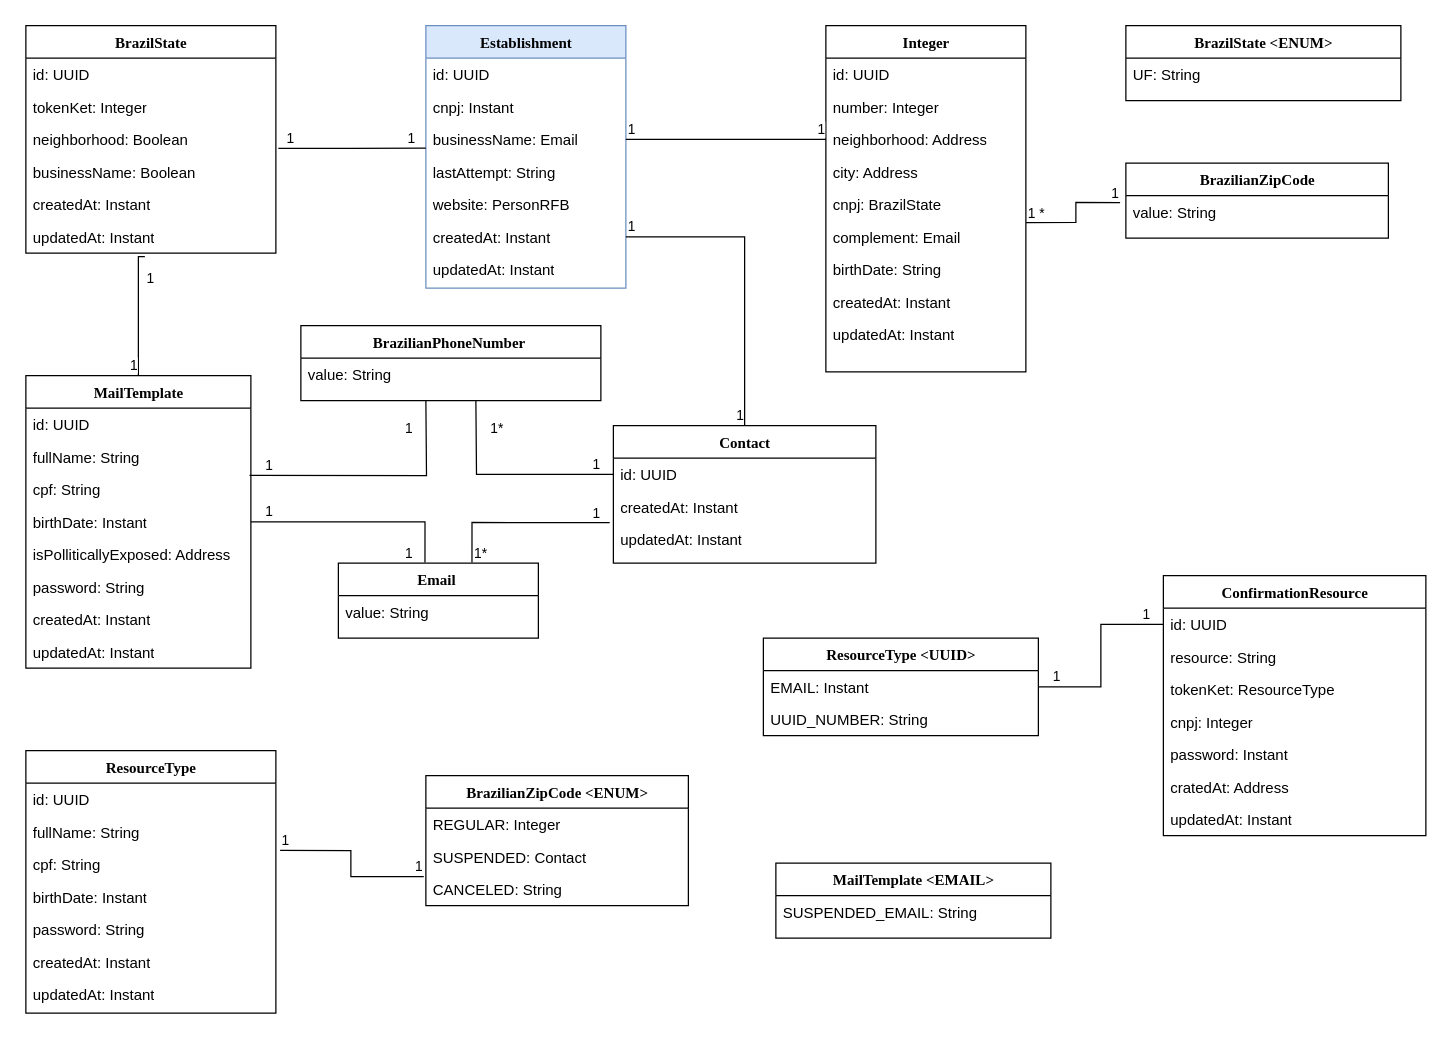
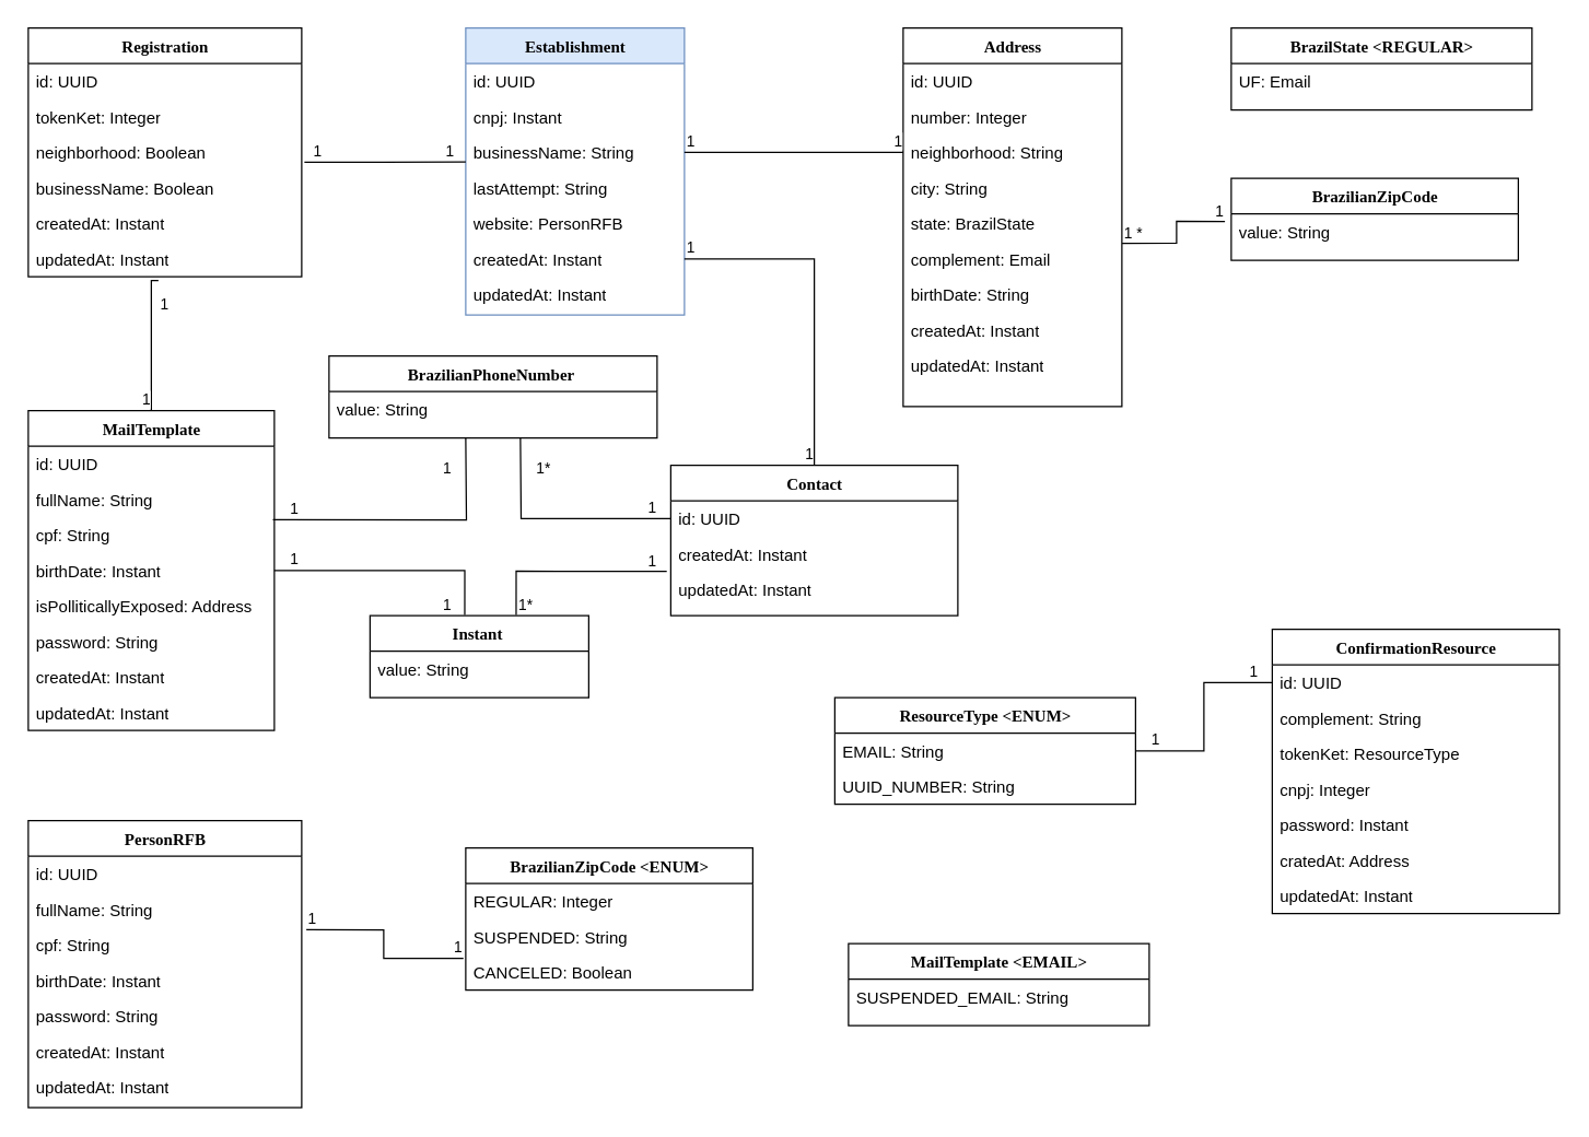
- <mxCell id="30" value="BrazilState" style="swimlane;html=1;fontStyle=1;align=center;verticalAlign=top;childLayout=stackLayout;horizontal=1;startSize=26;horizontalStack=0;resizeParent=1;resizeLast=0;collapsible=1;marginBottom=0;swimlaneFillColor=#ffffff;rounded=0;shadow=0;comic=0;labelBackgroundColor=none;strokeWidth=1;fillColor=none;fontFamily=Verdana;fontSize=12" vertex="1" parent="1"><mxGeometry x="20" y="20" width="200" height="182" as="geometry"><mxRectangle x="40" y="40" width="120" height="30" as="alternateBounds" /></mxGeometry></mxCell>
+ <mxCell id="30" value="Registration" style="swimlane;html=1;fontStyle=1;align=center;verticalAlign=top;childLayout=stackLayout;horizontal=1;startSize=26;horizontalStack=0;resizeParent=1;resizeLast=0;collapsible=1;marginBottom=0;swimlaneFillColor=#ffffff;rounded=0;shadow=0;comic=0;labelBackgroundColor=none;strokeWidth=1;fillColor=none;fontFamily=Verdana;fontSize=12" vertex="1" parent="1"><mxGeometry x="20" y="20" width="200" height="182" as="geometry"><mxRectangle x="40" y="40" width="120" height="30" as="alternateBounds" /></mxGeometry></mxCell>
- <mxCell id="11" value="Integer" style="swimlane;html=1;fontStyle=1;align=center;verticalAlign=top;childLayout=stackLayout;horizontal=1;startSize=26;horizontalStack=0;resizeParent=1;resizeLast=0;collapsible=1;marginBottom=0;swimlaneFillColor=#ffffff;rounded=0;shadow=0;comic=0;labelBackgroundColor=none;strokeWidth=1;fillColor=none;fontFamily=Verdana;fontSize=12" parent="1" vertex="1"><mxGeometry x="660" y="20" width="160" height="277" as="geometry" /></mxCell>
+ <mxCell id="11" value="Address" style="swimlane;html=1;fontStyle=1;align=center;verticalAlign=top;childLayout=stackLayout;horizontal=1;startSize=26;horizontalStack=0;resizeParent=1;resizeLast=0;collapsible=1;marginBottom=0;swimlaneFillColor=#ffffff;rounded=0;shadow=0;comic=0;labelBackgroundColor=none;strokeWidth=1;fillColor=none;fontFamily=Verdana;fontSize=12" parent="1" vertex="1"><mxGeometry x="660" y="20" width="160" height="277" as="geometry" /></mxCell>
- <mxCell id="72" value="BrazilState &amp;lt;ENUM&amp;gt;" style="swimlane;html=1;fontStyle=1;align=center;verticalAlign=top;childLayout=stackLayout;horizontal=1;startSize=26;horizontalStack=0;resizeParent=1;resizeLast=0;collapsible=1;marginBottom=0;swimlaneFillColor=#ffffff;rounded=0;shadow=0;comic=0;labelBackgroundColor=none;strokeWidth=1;fillColor=none;fontFamily=Verdana;fontSize=12" vertex="1" parent="1"><mxGeometry x="900" y="20" width="220" height="60" as="geometry" /></mxCell>
+ <mxCell id="72" value="BrazilState &amp;lt;REGULAR&amp;gt;" style="swimlane;html=1;fontStyle=1;align=center;verticalAlign=top;childLayout=stackLayout;horizontal=1;startSize=26;horizontalStack=0;resizeParent=1;resizeLast=0;collapsible=1;marginBottom=0;swimlaneFillColor=#ffffff;rounded=0;shadow=0;comic=0;labelBackgroundColor=none;strokeWidth=1;fillColor=none;fontFamily=Verdana;fontSize=12" vertex="1" parent="1"><mxGeometry x="900" y="20" width="220" height="60" as="geometry" /></mxCell>
- <mxCell id="73" value="UF: String" style="text;html=1;strokeColor=none;fillColor=none;align=left;verticalAlign=top;spacingLeft=4;spacingRight=4;whiteSpace=wrap;overflow=hidden;rotatable=0;points=[[0,0.5],[1,0.5]];portConstraint=eastwest;" vertex="1" parent="72"><mxGeometry y="26" width="220" height="26" as="geometry" /></mxCell>
+ <mxCell id="73" value="UF: Email" style="text;html=1;strokeColor=none;fillColor=none;align=left;verticalAlign=top;spacingLeft=4;spacingRight=4;whiteSpace=wrap;overflow=hidden;rotatable=0;points=[[0,0.5],[1,0.5]];portConstraint=eastwest;" vertex="1" parent="72"><mxGeometry y="26" width="220" height="26" as="geometry" /></mxCell>
- <mxCell id="5" value="businessName: Email" style="text;html=1;strokeColor=none;fillColor=none;align=left;verticalAlign=top;spacingLeft=4;spacingRight=4;whiteSpace=wrap;overflow=hidden;rotatable=0;points=[[0,0.5],[1,0.5]];portConstraint=eastwest;" parent="2" vertex="1"><mxGeometry y="78" width="160" height="26" as="geometry" /></mxCell>
+ <mxCell id="5" value="businessName: String" style="text;html=1;strokeColor=none;fillColor=none;align=left;verticalAlign=top;spacingLeft=4;spacingRight=4;whiteSpace=wrap;overflow=hidden;rotatable=0;points=[[0,0.5],[1,0.5]];portConstraint=eastwest;" parent="2" vertex="1"><mxGeometry y="78" width="160" height="26" as="geometry" /></mxCell>
- <mxCell id="14" value="neighborhood: Address" style="text;html=1;strokeColor=none;fillColor=none;align=left;verticalAlign=top;spacingLeft=4;spacingRight=4;whiteSpace=wrap;overflow=hidden;rotatable=0;points=[[0,0.5],[1,0.5]];portConstraint=eastwest;" parent="11" vertex="1"><mxGeometry y="78" width="160" height="26" as="geometry" /></mxCell>
+ <mxCell id="14" value="neighborhood: String" style="text;html=1;strokeColor=none;fillColor=none;align=left;verticalAlign=top;spacingLeft=4;spacingRight=4;whiteSpace=wrap;overflow=hidden;rotatable=0;points=[[0,0.5],[1,0.5]];portConstraint=eastwest;" parent="11" vertex="1"><mxGeometry y="78" width="160" height="26" as="geometry" /></mxCell>
- <mxCell id="15" value="city: Address" style="text;html=1;strokeColor=none;fillColor=none;align=left;verticalAlign=top;spacingLeft=4;spacingRight=4;whiteSpace=wrap;overflow=hidden;rotatable=0;points=[[0,0.5],[1,0.5]];portConstraint=eastwest;" parent="11" vertex="1"><mxGeometry y="104" width="160" height="26" as="geometry" /></mxCell>
+ <mxCell id="15" value="city: String" style="text;html=1;strokeColor=none;fillColor=none;align=left;verticalAlign=top;spacingLeft=4;spacingRight=4;whiteSpace=wrap;overflow=hidden;rotatable=0;points=[[0,0.5],[1,0.5]];portConstraint=eastwest;" parent="11" vertex="1"><mxGeometry y="104" width="160" height="26" as="geometry" /></mxCell>
- <mxCell id="16" value="cnpj: BrazilState" style="text;html=1;strokeColor=none;fillColor=none;align=left;verticalAlign=top;spacingLeft=4;spacingRight=4;whiteSpace=wrap;overflow=hidden;rotatable=0;points=[[0,0.5],[1,0.5]];portConstraint=eastwest;" parent="11" vertex="1"><mxGeometry y="130" width="160" height="26" as="geometry" /></mxCell>
+ <mxCell id="16" value="state: BrazilState" style="text;html=1;strokeColor=none;fillColor=none;align=left;verticalAlign=top;spacingLeft=4;spacingRight=4;whiteSpace=wrap;overflow=hidden;rotatable=0;points=[[0,0.5],[1,0.5]];portConstraint=eastwest;" parent="11" vertex="1"><mxGeometry y="130" width="160" height="26" as="geometry" /></mxCell>
- <mxCell id="49" value="Email&amp;nbsp;" style="swimlane;html=1;fontStyle=1;align=center;verticalAlign=top;childLayout=stackLayout;horizontal=1;startSize=26;horizontalStack=0;resizeParent=1;resizeLast=0;collapsible=1;marginBottom=0;swimlaneFillColor=#ffffff;rounded=0;shadow=0;comic=0;labelBackgroundColor=none;strokeWidth=1;fillColor=none;fontFamily=Verdana;fontSize=12" vertex="1" parent="1"><mxGeometry x="270" y="450" width="160" height="60" as="geometry" /></mxCell>
+ <mxCell id="49" value="Instant&amp;nbsp;" style="swimlane;html=1;fontStyle=1;align=center;verticalAlign=top;childLayout=stackLayout;horizontal=1;startSize=26;horizontalStack=0;resizeParent=1;resizeLast=0;collapsible=1;marginBottom=0;swimlaneFillColor=#ffffff;rounded=0;shadow=0;comic=0;labelBackgroundColor=none;strokeWidth=1;fillColor=none;fontFamily=Verdana;fontSize=12" vertex="1" parent="1"><mxGeometry x="270" y="450" width="160" height="60" as="geometry" /></mxCell>
- <mxCell id="69" value="ResourceType &amp;lt;UUID&amp;gt;" style="swimlane;html=1;fontStyle=1;align=center;verticalAlign=top;childLayout=stackLayout;horizontal=1;startSize=26;horizontalStack=0;resizeParent=1;resizeLast=0;collapsible=1;marginBottom=0;swimlaneFillColor=#ffffff;rounded=0;shadow=0;comic=0;labelBackgroundColor=none;strokeWidth=1;fillColor=none;fontFamily=Verdana;fontSize=12" vertex="1" parent="1"><mxGeometry x="610" y="510" width="220" height="78" as="geometry" /></mxCell>
+ <mxCell id="69" value="ResourceType &amp;lt;ENUM&amp;gt;" style="swimlane;html=1;fontStyle=1;align=center;verticalAlign=top;childLayout=stackLayout;horizontal=1;startSize=26;horizontalStack=0;resizeParent=1;resizeLast=0;collapsible=1;marginBottom=0;swimlaneFillColor=#ffffff;rounded=0;shadow=0;comic=0;labelBackgroundColor=none;strokeWidth=1;fillColor=none;fontFamily=Verdana;fontSize=12" vertex="1" parent="1"><mxGeometry x="610" y="510" width="220" height="78" as="geometry" /></mxCell>
- <mxCell id="39" value="resource: String" style="text;html=1;strokeColor=none;fillColor=none;align=left;verticalAlign=top;spacingLeft=4;spacingRight=4;whiteSpace=wrap;overflow=hidden;rotatable=0;points=[[0,0.5],[1,0.5]];portConstraint=eastwest;" vertex="1" parent="37"><mxGeometry y="52" width="210" height="26" as="geometry" /></mxCell>
+ <mxCell id="39" value="complement: String" style="text;html=1;strokeColor=none;fillColor=none;align=left;verticalAlign=top;spacingLeft=4;spacingRight=4;whiteSpace=wrap;overflow=hidden;rotatable=0;points=[[0,0.5],[1,0.5]];portConstraint=eastwest;" vertex="1" parent="37"><mxGeometry y="52" width="210" height="26" as="geometry" /></mxCell>
- <mxCell id="70" value="EMAIL: Instant" style="text;html=1;strokeColor=none;fillColor=none;align=left;verticalAlign=top;spacingLeft=4;spacingRight=4;whiteSpace=wrap;overflow=hidden;rotatable=0;points=[[0,0.5],[1,0.5]];portConstraint=eastwest;" vertex="1" parent="69"><mxGeometry y="26" width="220" height="26" as="geometry" /></mxCell>
+ <mxCell id="70" value="EMAIL: String" style="text;html=1;strokeColor=none;fillColor=none;align=left;verticalAlign=top;spacingLeft=4;spacingRight=4;whiteSpace=wrap;overflow=hidden;rotatable=0;points=[[0,0.5],[1,0.5]];portConstraint=eastwest;" vertex="1" parent="69"><mxGeometry y="26" width="220" height="26" as="geometry" /></mxCell>
- <mxCell id="55" value="ResourceType" style="swimlane;html=1;fontStyle=1;align=center;verticalAlign=top;childLayout=stackLayout;horizontal=1;startSize=26;horizontalStack=0;resizeParent=1;resizeLast=0;collapsible=1;marginBottom=0;swimlaneFillColor=#ffffff;rounded=0;shadow=0;comic=0;labelBackgroundColor=none;strokeWidth=1;fillColor=none;fontFamily=Verdana;fontSize=12" vertex="1" parent="1"><mxGeometry x="20" y="600" width="200" height="210" as="geometry" /></mxCell>
+ <mxCell id="55" value="PersonRFB" style="swimlane;html=1;fontStyle=1;align=center;verticalAlign=top;childLayout=stackLayout;horizontal=1;startSize=26;horizontalStack=0;resizeParent=1;resizeLast=0;collapsible=1;marginBottom=0;swimlaneFillColor=#ffffff;rounded=0;shadow=0;comic=0;labelBackgroundColor=none;strokeWidth=1;fillColor=none;fontFamily=Verdana;fontSize=12" vertex="1" parent="1"><mxGeometry x="20" y="600" width="200" height="210" as="geometry" /></mxCell>
- <mxCell id="65" value="SUSPENDED: Contact" style="text;html=1;strokeColor=none;fillColor=none;align=left;verticalAlign=top;spacingLeft=4;spacingRight=4;whiteSpace=wrap;overflow=hidden;rotatable=0;points=[[0,0.5],[1,0.5]];portConstraint=eastwest;" vertex="1" parent="63"><mxGeometry y="52" width="210" height="26" as="geometry" /></mxCell>
+ <mxCell id="65" value="SUSPENDED: String" style="text;html=1;strokeColor=none;fillColor=none;align=left;verticalAlign=top;spacingLeft=4;spacingRight=4;whiteSpace=wrap;overflow=hidden;rotatable=0;points=[[0,0.5],[1,0.5]];portConstraint=eastwest;" vertex="1" parent="63"><mxGeometry y="52" width="210" height="26" as="geometry" /></mxCell>
- <mxCell id="66" value="CANCELED: String" style="text;html=1;strokeColor=none;fillColor=none;align=left;verticalAlign=top;spacingLeft=4;spacingRight=4;whiteSpace=wrap;overflow=hidden;rotatable=0;points=[[0,0.5],[1,0.5]];portConstraint=eastwest;" vertex="1" parent="63"><mxGeometry y="78" width="210" height="26" as="geometry" /></mxCell>
+ <mxCell id="66" value="CANCELED: Boolean" style="text;html=1;strokeColor=none;fillColor=none;align=left;verticalAlign=top;spacingLeft=4;spacingRight=4;whiteSpace=wrap;overflow=hidden;rotatable=0;points=[[0,0.5],[1,0.5]];portConstraint=eastwest;" vertex="1" parent="63"><mxGeometry y="78" width="210" height="26" as="geometry" /></mxCell>
